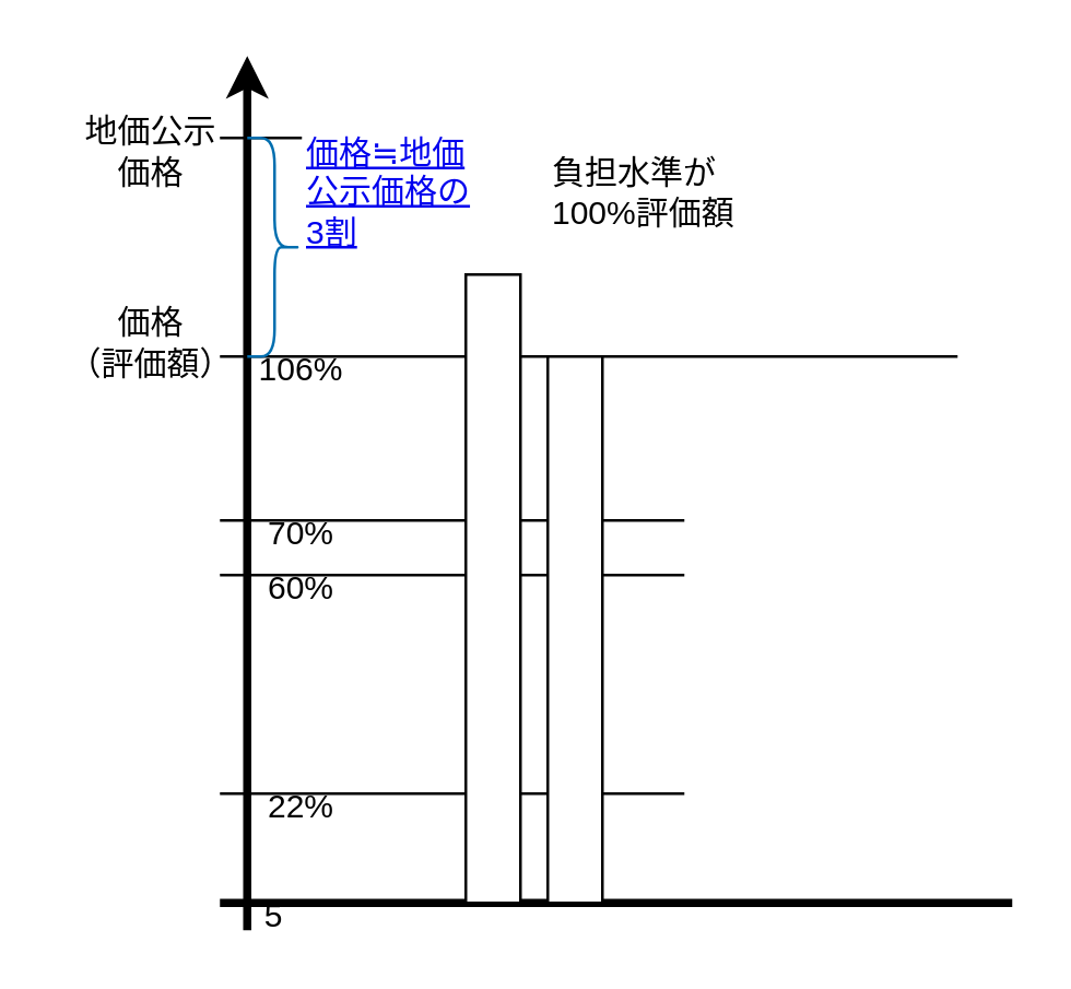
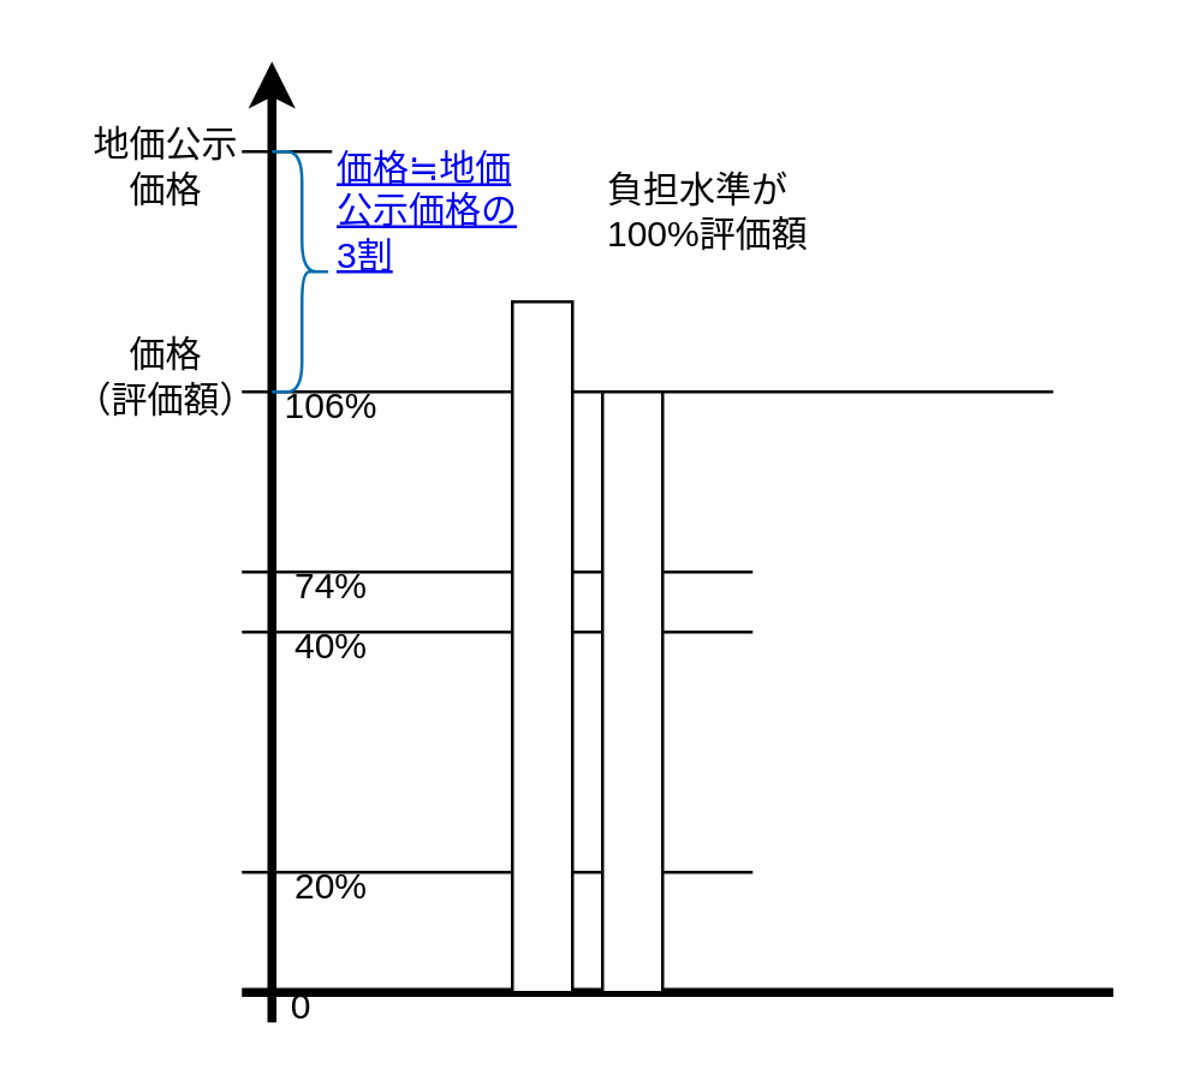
- <mxCell id="14" value="70%" style="text;html=1;strokeColor=none;fillColor=none;align=center;verticalAlign=middle;whiteSpace=wrap;rounded=0;" parent="1" vertex="1"><mxGeometry x="90" y="190" width="40" height="10" as="geometry" /></mxCell>
+ <mxCell id="14" value="74%" style="text;html=1;strokeColor=none;fillColor=none;align=center;verticalAlign=middle;whiteSpace=wrap;rounded=0;" parent="1" vertex="1"><mxGeometry x="90" y="190" width="40" height="10" as="geometry" /></mxCell>
- <mxCell id="15" value="60%" style="text;html=1;strokeColor=none;fillColor=none;align=center;verticalAlign=middle;whiteSpace=wrap;rounded=0;" parent="1" vertex="1"><mxGeometry x="90" y="210" width="40" height="10" as="geometry" /></mxCell>
+ <mxCell id="15" value="40%" style="text;html=1;strokeColor=none;fillColor=none;align=center;verticalAlign=middle;whiteSpace=wrap;rounded=0;" parent="1" vertex="1"><mxGeometry x="90" y="210" width="40" height="10" as="geometry" /></mxCell>
- <mxCell id="16" value="22%" style="text;html=1;strokeColor=none;fillColor=none;align=center;verticalAlign=middle;whiteSpace=wrap;rounded=0;" parent="1" vertex="1"><mxGeometry x="90" y="290" width="40" height="10" as="geometry" /></mxCell>
+ <mxCell id="16" value="20%" style="text;html=1;strokeColor=none;fillColor=none;align=center;verticalAlign=middle;whiteSpace=wrap;rounded=0;" parent="1" vertex="1"><mxGeometry x="90" y="290" width="40" height="10" as="geometry" /></mxCell>
- <mxCell id="17" value="5" style="text;html=1;strokeColor=none;fillColor=none;align=center;verticalAlign=middle;whiteSpace=wrap;rounded=0;" parent="1" vertex="1"><mxGeometry x="90" y="330" width="20" height="10" as="geometry" /></mxCell>
+ <mxCell id="17" value="0" style="text;html=1;strokeColor=none;fillColor=none;align=center;verticalAlign=middle;whiteSpace=wrap;rounded=0;" parent="1" vertex="1"><mxGeometry x="90" y="330" width="20" height="10" as="geometry" /></mxCell>
